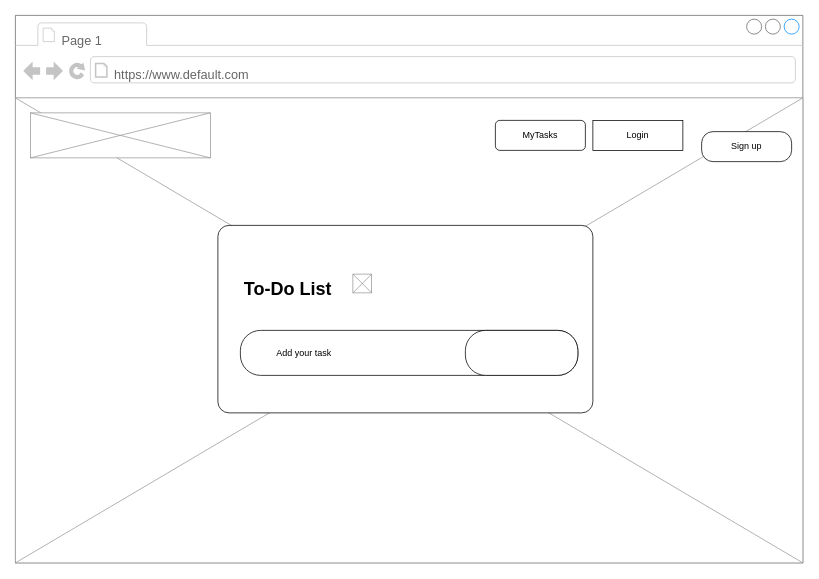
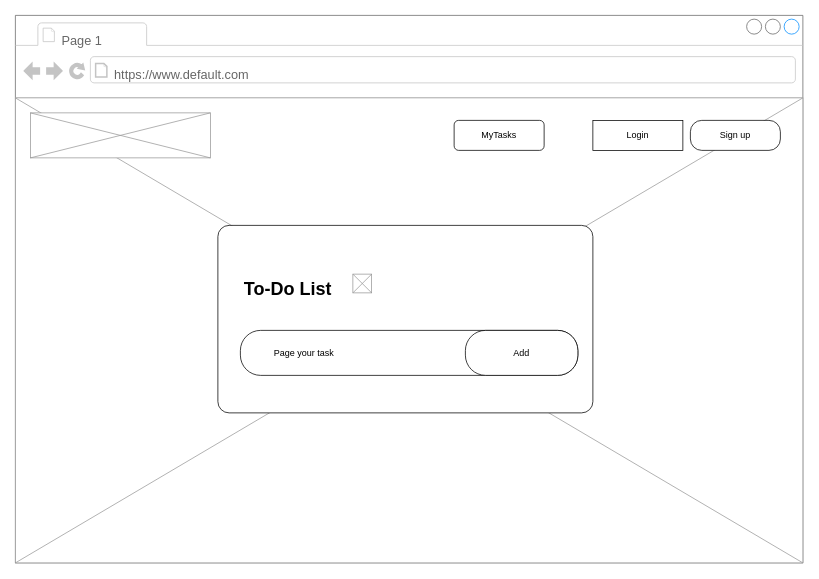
- <mxCell id="14" value="MyTasks" style="rounded=1;whiteSpace=wrap;html=1;" vertex="1" parent="2"><mxGeometry x="640" y="140" width="120" height="40" as="geometry" /></mxCell>
+ <mxCell id="14" value="MyTasks" style="rounded=1;whiteSpace=wrap;html=1;" vertex="1" parent="2"><mxGeometry x="585" y="140" width="120" height="40" as="geometry" /></mxCell>
- <mxCell id="15" value="Sign up" style="rounded=1;whiteSpace=wrap;html=1;arcSize=38;" vertex="1" parent="2"><mxGeometry x="915" y="155" width="120" height="40" as="geometry" /></mxCell>
+ <mxCell id="15" value="Sign up" style="rounded=1;whiteSpace=wrap;html=1;arcSize=38;" vertex="1" parent="2"><mxGeometry x="900" y="140" width="120" height="40" as="geometry" /></mxCell>
- <mxCell id="10" value="Add your task" style="text;html=1;strokeColor=none;fillColor=none;align=center;verticalAlign=middle;whiteSpace=wrap;rounded=0;" vertex="1" parent="2"><mxGeometry x="310" y="435" width="150" height="30" as="geometry" /></mxCell>
+ <mxCell id="10" value="Page your task" style="text;html=1;strokeColor=none;fillColor=none;align=center;verticalAlign=middle;whiteSpace=wrap;rounded=0;" vertex="1" parent="2"><mxGeometry x="310" y="435" width="150" height="30" as="geometry" /></mxCell>
+ <mxCell id="12" value="Add" style="text;html=1;strokeColor=none;fillColor=none;align=center;verticalAlign=middle;whiteSpace=wrap;rounded=0;" vertex="1" parent="2"><mxGeometry x="600" y="435" width="150" height="30" as="geometry" /></mxCell>
